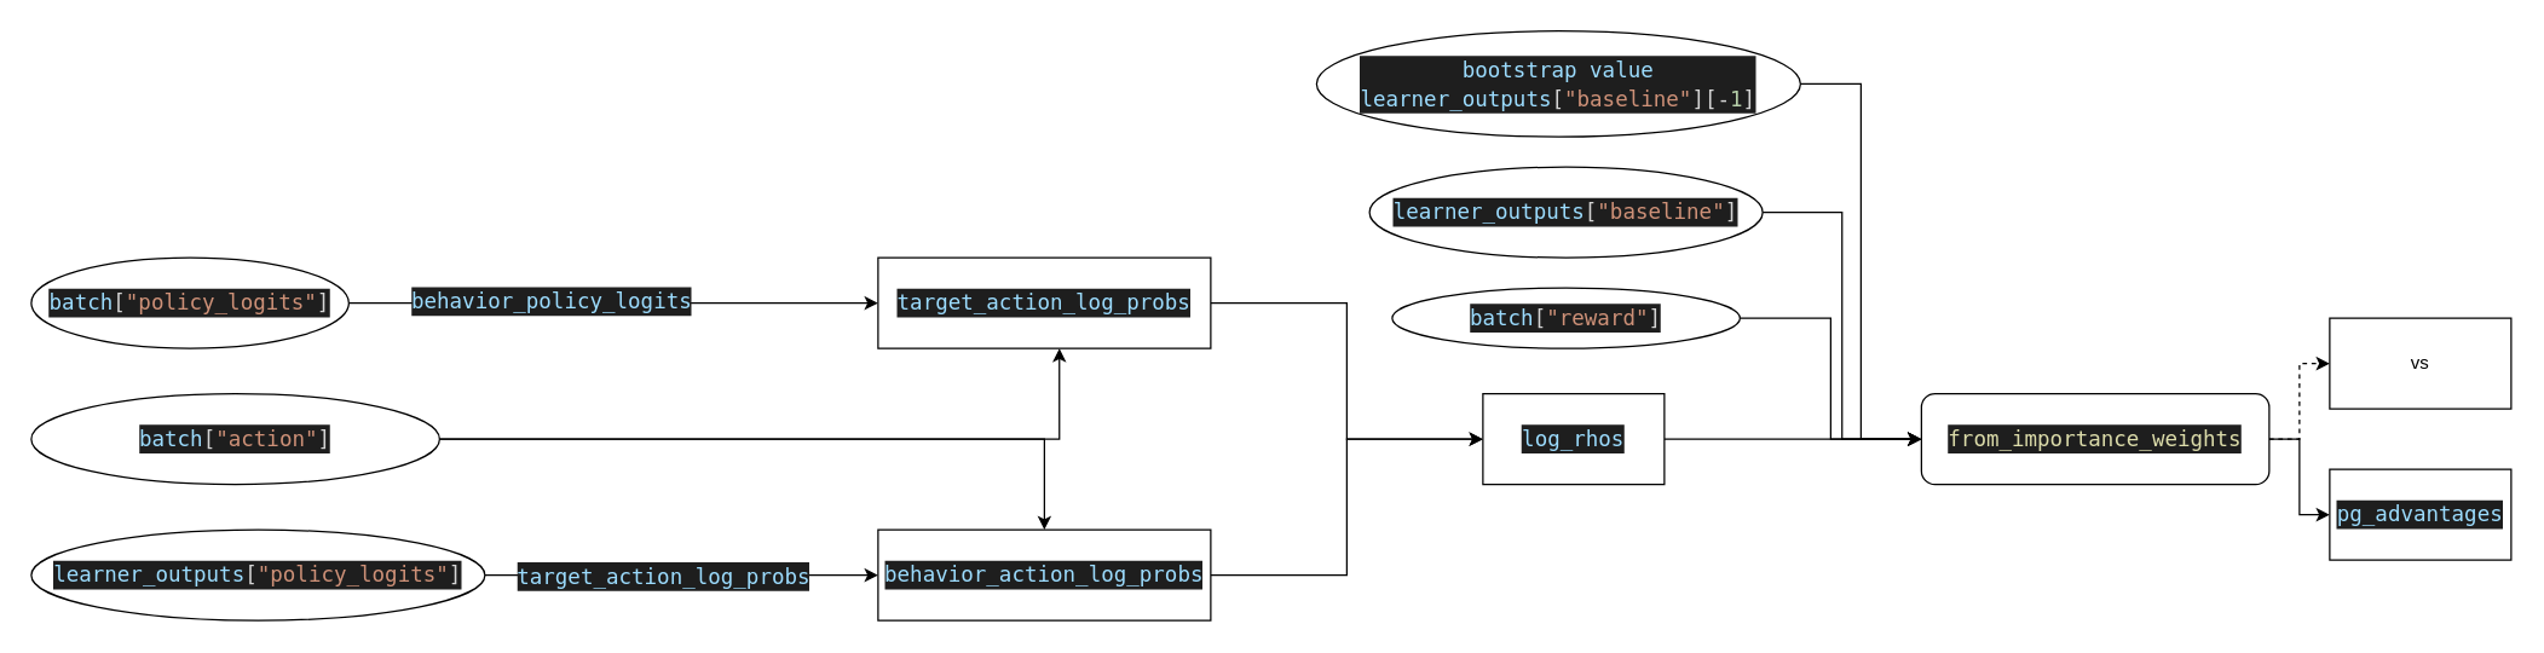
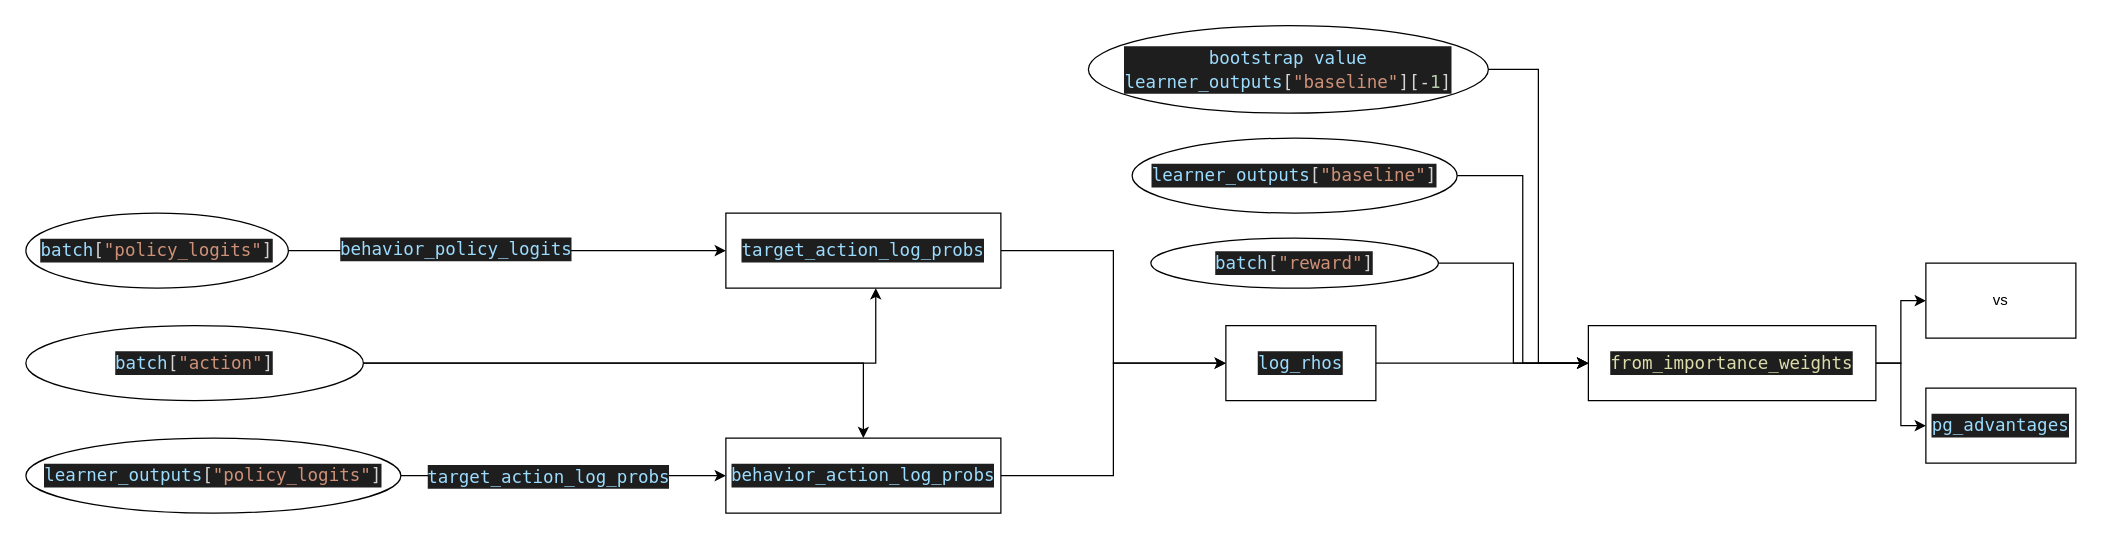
- <mxCell id="23" style="edgeStyle=orthogonalEdgeStyle;rounded=0;orthogonalLoop=1;jettySize=auto;html=1;entryX=0;entryY=0.5;entryDx=0;entryDy=0;dashed=1;" edge="1" parent="1" source="25" target="27"><mxGeometry relative="1" as="geometry" /></mxCell>
+ <mxCell id="23" style="edgeStyle=orthogonalEdgeStyle;rounded=0;orthogonalLoop=1;jettySize=auto;html=1;entryX=0;entryY=0.5;entryDx=0;entryDy=0;" edge="1" parent="1" source="25" target="27"><mxGeometry relative="1" as="geometry" /></mxCell>
- <mxCell id="25" value="&lt;div style=&quot;color: rgb(212 , 212 , 212) ; background-color: rgb(30 , 30 , 30) ; font-family: &amp;#34;droid sans mono&amp;#34; , &amp;#34;monospace&amp;#34; , monospace ; font-size: 14px ; line-height: 19px&quot;&gt;&lt;span style=&quot;color: rgb(220 , 220 , 170)&quot;&gt;from_importance_weights&lt;/span&gt;&lt;/div&gt;" style="whiteSpace=wrap;html=1;rounded=1;" vertex="1" parent="1"><mxGeometry x="1270" y="260" width="230" height="60" as="geometry" /></mxCell>
+ <mxCell id="25" value="&lt;div style=&quot;color: rgb(212 , 212 , 212) ; background-color: rgb(30 , 30 , 30) ; font-family: &amp;#34;droid sans mono&amp;#34; , &amp;#34;monospace&amp;#34; , monospace ; font-size: 14px ; line-height: 19px&quot;&gt;&lt;span style=&quot;color: rgb(220 , 220 , 170)&quot;&gt;from_importance_weights&lt;/span&gt;&lt;/div&gt;" style="rounded=0;whiteSpace=wrap;html=1;" vertex="1" parent="1"><mxGeometry x="1270" y="260" width="230" height="60" as="geometry" /></mxCell>
